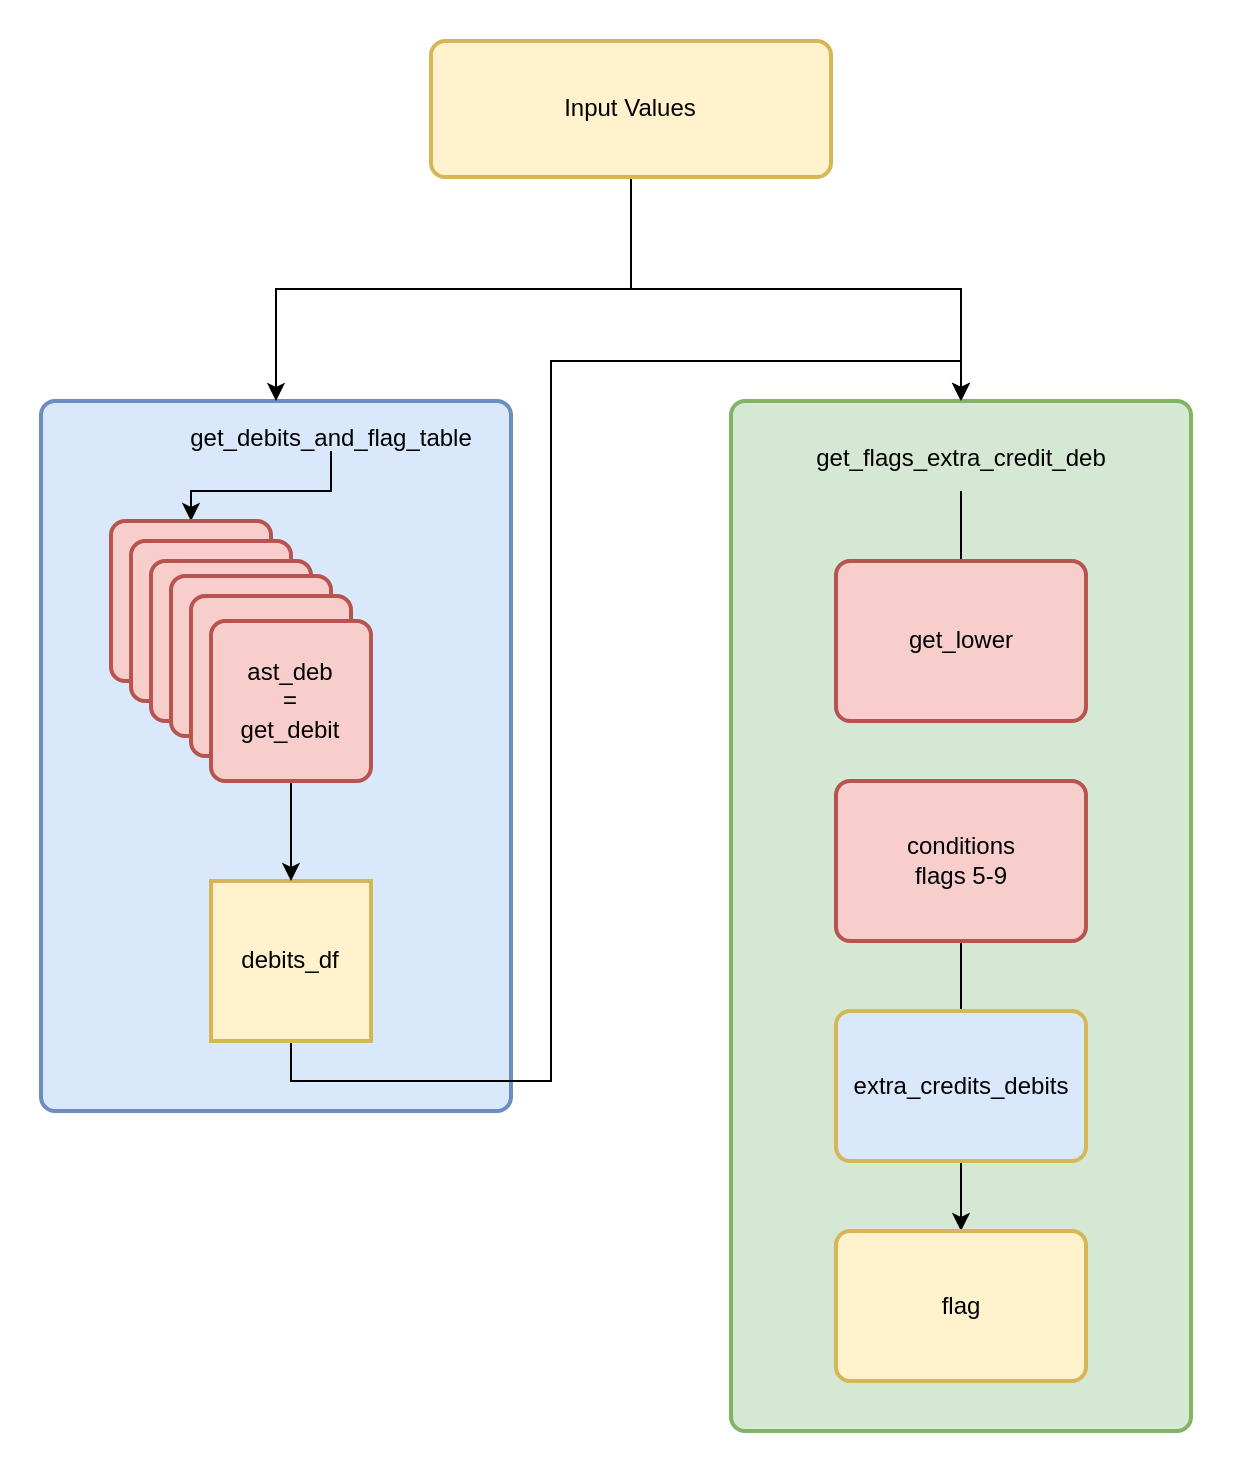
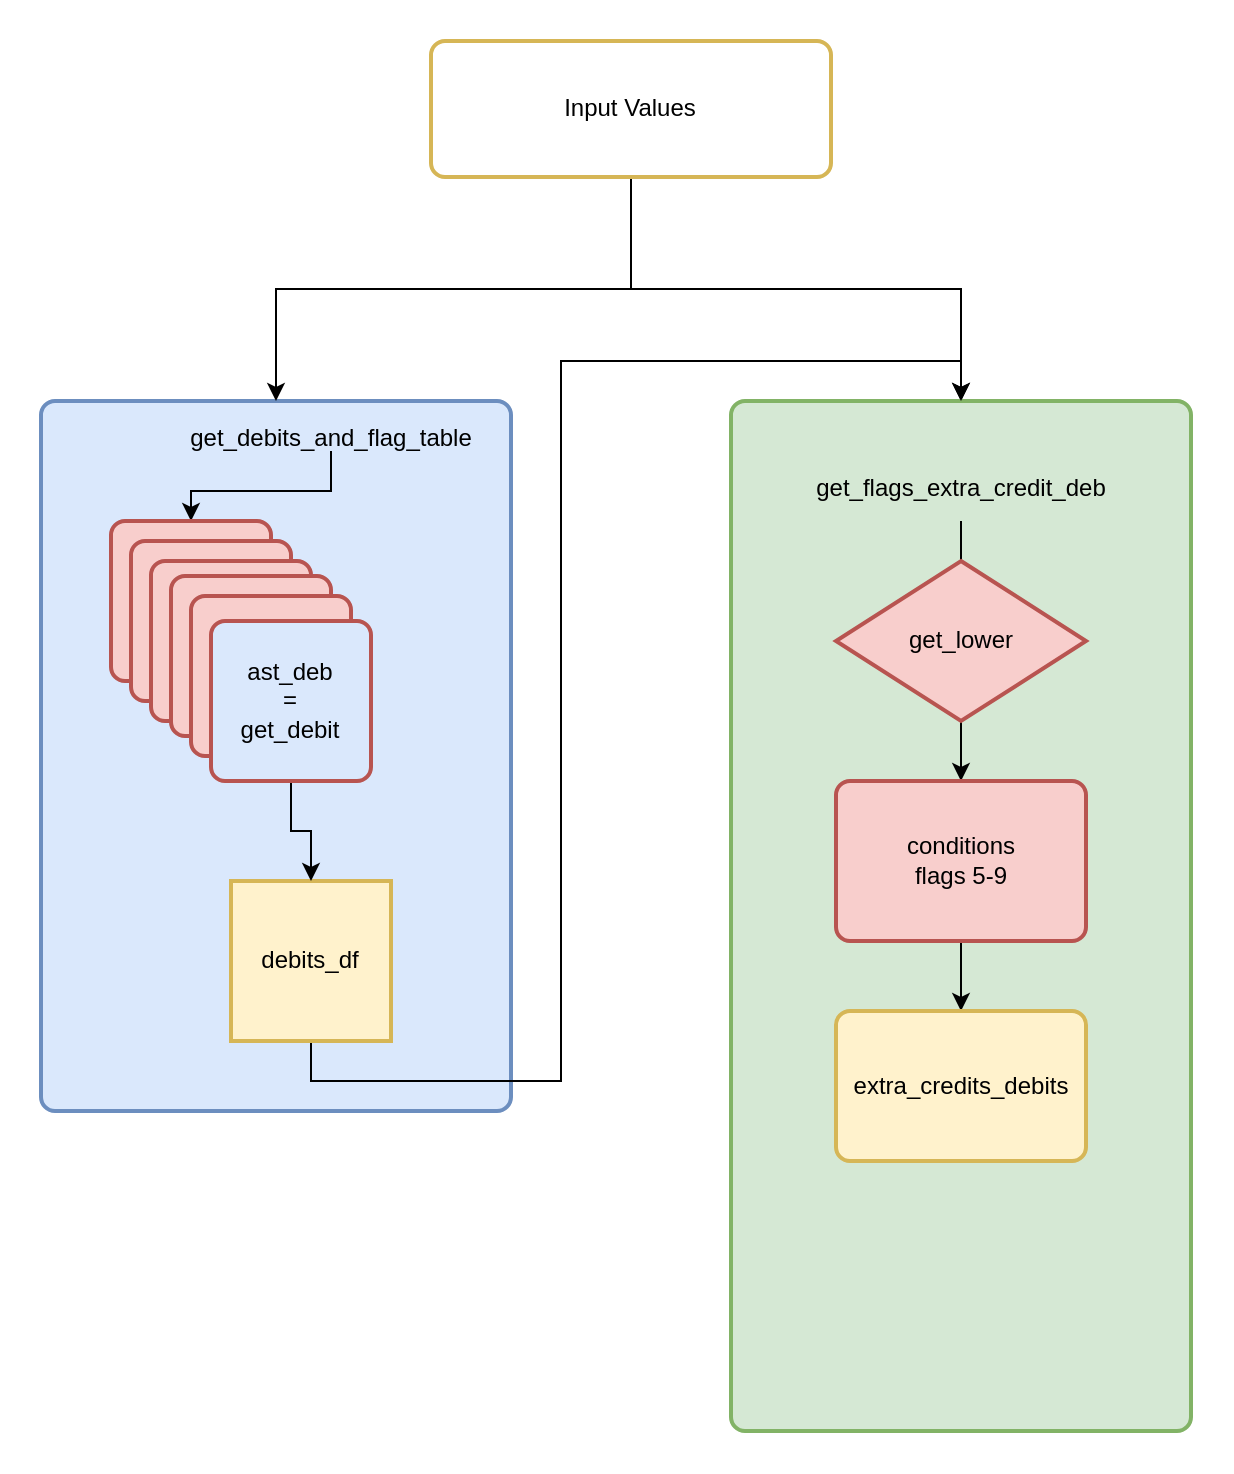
- <mxCell id="20" value="Input Values" style="rounded=1;whiteSpace=wrap;html=1;absoluteArcSize=1;arcSize=14;strokeWidth=2;align=center;fillColor=#fff2cc;strokeColor=#d6b656;" parent="1" vertex="1"><mxGeometry x="215" y="20" width="200" height="68" as="geometry" /></mxCell>
+ <mxCell id="20" value="Input Values" style="rounded=1;whiteSpace=wrap;html=1;absoluteArcSize=1;arcSize=14;strokeWidth=2;align=center;fillColor=#ffffff;strokeColor=#d6b656;" parent="1" vertex="1"><mxGeometry x="215" y="20" width="200" height="68" as="geometry" /></mxCell>
- <mxCell id="10" value="get_flags_extra_credit_deb" style="text;html=1;align=center;" parent="1" vertex="1"><mxGeometry x="395" y="215" width="170" height="30" as="geometry" /></mxCell>
+ <mxCell id="10" value="get_flags_extra_credit_deb" style="text;html=1;align=center;" parent="1" vertex="1"><mxGeometry x="395" y="230" width="170" height="30" as="geometry" /></mxCell>
- <mxCell id="12" value="get_lower" style="rounded=1;whiteSpace=wrap;html=1;absoluteArcSize=1;arcSize=14;strokeWidth=2;fillColor=#f8cecc;strokeColor=#b85450;" parent="1" vertex="1"><mxGeometry x="417.5" y="280" width="125" height="80" as="geometry" /></mxCell>
+ <mxCell id="12" value="get_lower" style="rhombus;whiteSpace=wrap;html=1;absoluteArcSize=1;arcSize=14;strokeWidth=2;fillColor=#f8cecc;strokeColor=#b85450;" parent="1" vertex="1"><mxGeometry x="417.5" y="280" width="125" height="80" as="geometry" /></mxCell>
- <mxCell id="26" value="ast_deb&lt;br&gt;&amp;nbsp;=&amp;nbsp;&lt;br&gt;get_debit" style="rounded=1;whiteSpace=wrap;html=1;absoluteArcSize=1;arcSize=14;strokeWidth=2;fillColor=#f8cecc;strokeColor=#b85450;" parent="1" vertex="1"><mxGeometry x="105" y="310" width="80" height="80" as="geometry" /></mxCell>
+ <mxCell id="26" value="ast_deb&lt;br&gt;&amp;nbsp;=&amp;nbsp;&lt;br&gt;get_debit" style="rounded=1;whiteSpace=wrap;html=1;absoluteArcSize=1;arcSize=14;strokeWidth=2;fillColor=#dae8fc;strokeColor=#b85450;" parent="1" vertex="1"><mxGeometry x="105" y="310" width="80" height="80" as="geometry" /></mxCell>
+ <mxCell id="11" value="" style="edgeStyle=orthogonalEdgeStyle;rounded=0;orthogonalLoop=1;jettySize=auto;html=1;" parent="1" source="12" target="14" edge="1"><mxGeometry relative="1" as="geometry" /></mxCell>
- <mxCell id="7" value="debits_df" style="rounded=1;whiteSpace=wrap;html=1;absoluteArcSize=1;arcSize=0;strokeWidth=2;fillColor=#fff2cc;strokeColor=#d6b656;" parent="1" vertex="1"><mxGeometry x="105" y="440" width="80" height="80" as="geometry" /></mxCell>
+ <mxCell id="7" value="debits_df" style="rounded=1;whiteSpace=wrap;html=1;absoluteArcSize=1;arcSize=0;strokeWidth=2;fillColor=#fff2cc;strokeColor=#d6b656;" parent="1" vertex="1"><mxGeometry x="115" y="440" width="80" height="80" as="geometry" /></mxCell>
- <mxCell id="13" value="" style="edgeStyle=orthogonalEdgeStyle;rounded=0;orthogonalLoop=1;jettySize=auto;html=1;endArrow=none;" parent="1" source="14" target="16" edge="1"><mxGeometry relative="1" as="geometry" /></mxCell>
+ <mxCell id="13" value="" style="edgeStyle=orthogonalEdgeStyle;rounded=0;orthogonalLoop=1;jettySize=auto;html=1;" parent="1" source="14" target="16" edge="1"><mxGeometry relative="1" as="geometry" /></mxCell>
- <mxCell id="16" value="extra_credits_debits" style="rounded=1;whiteSpace=wrap;html=1;absoluteArcSize=1;arcSize=14;strokeWidth=2;fillColor=#dae8fc;strokeColor=#d6b656;" parent="1" vertex="1"><mxGeometry x="417.5" y="505" width="125" height="75" as="geometry" /></mxCell>
+ <mxCell id="16" value="extra_credits_debits" style="rounded=1;whiteSpace=wrap;html=1;absoluteArcSize=1;arcSize=14;strokeWidth=2;fillColor=#fff2cc;strokeColor=#d6b656;" parent="1" vertex="1"><mxGeometry x="417.5" y="505" width="125" height="75" as="geometry" /></mxCell>
- <mxCell id="15" value="" style="edgeStyle=orthogonalEdgeStyle;rounded=0;orthogonalLoop=1;jettySize=auto;html=1;" parent="1" source="16" target="17" edge="1"><mxGeometry relative="1" as="geometry" /></mxCell>
- <mxCell id="17" value="flag" style="rounded=1;whiteSpace=wrap;html=1;absoluteArcSize=1;arcSize=14;strokeWidth=2;fillColor=#fff2cc;strokeColor=#d6b656;" parent="1" vertex="1"><mxGeometry x="417.5" y="615" width="125" height="75" as="geometry" /></mxCell>
